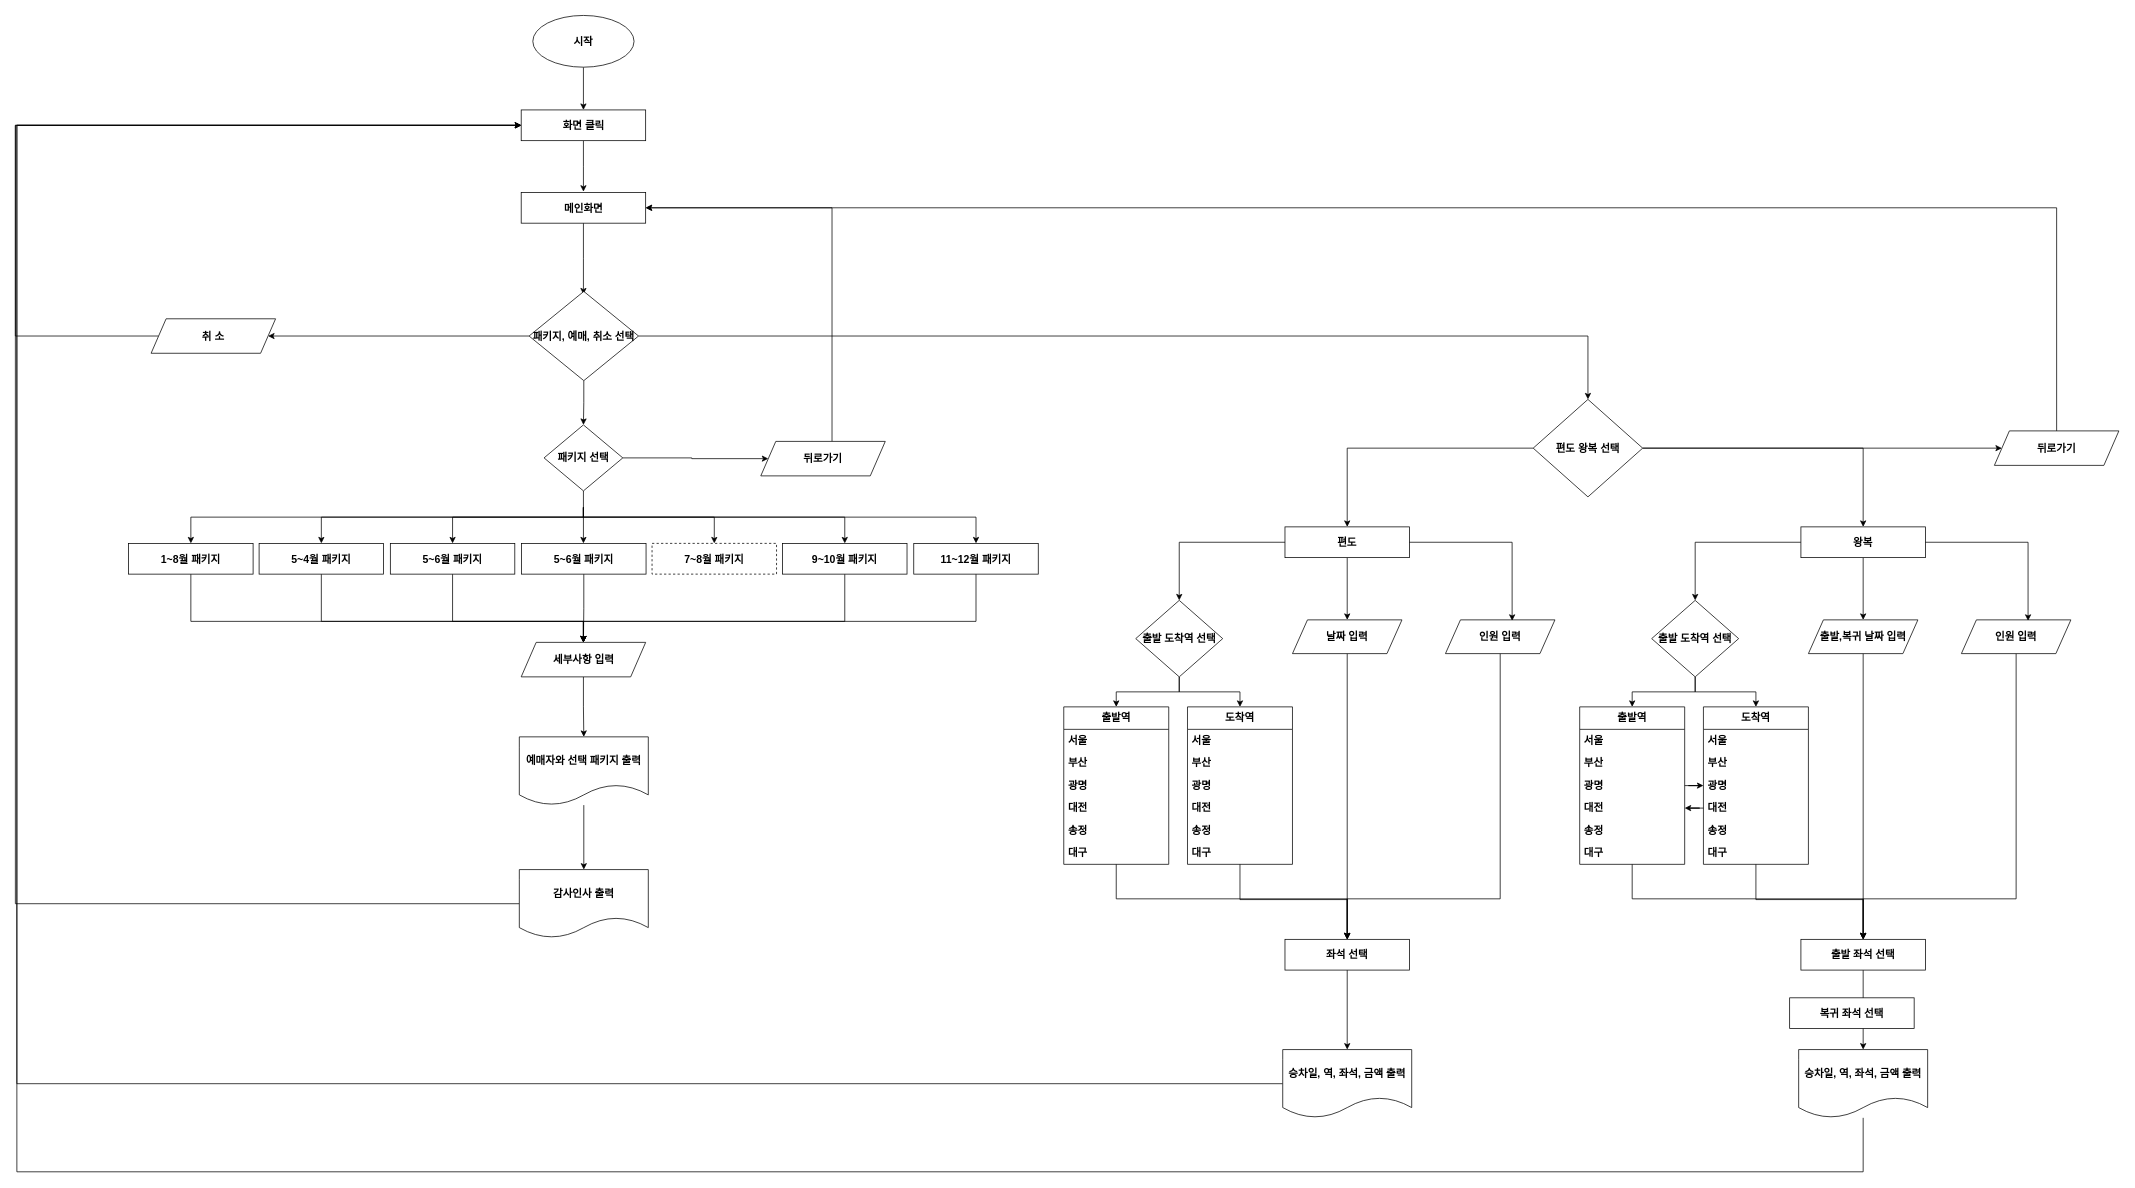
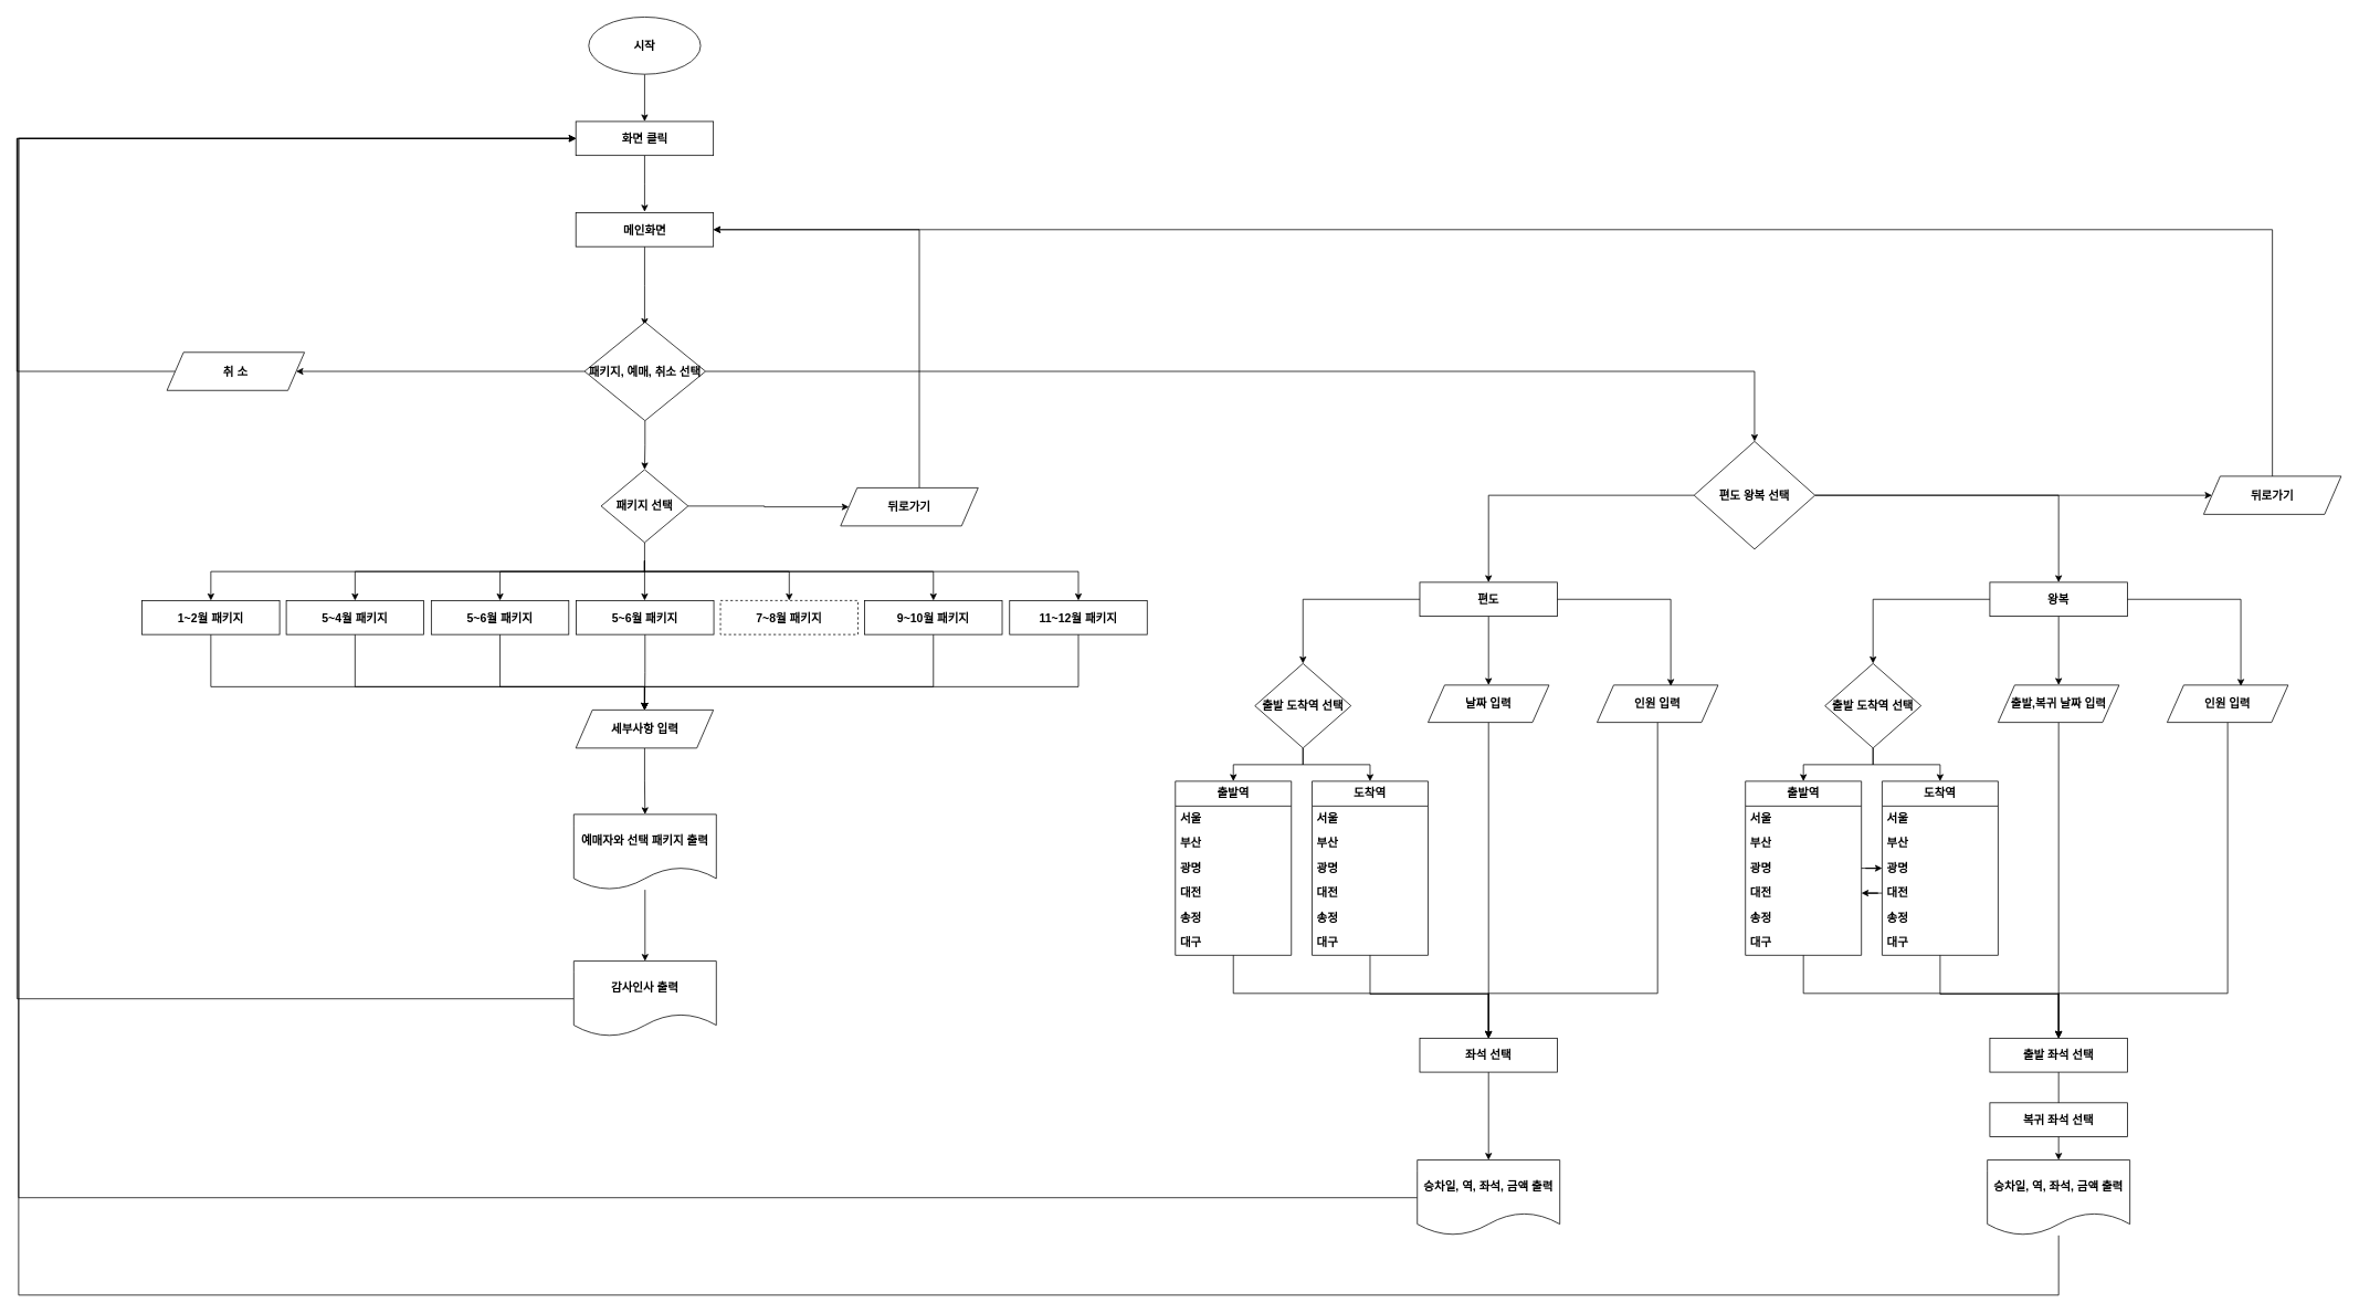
- <mxCell id="20" value="1~8월 패키지" style="rounded=0;whiteSpace=wrap;html=1;fontSize=14;fontStyle=1" parent="1" vertex="1"><mxGeometry x="171" y="724" width="166" height="41" as="geometry" /></mxCell>
+ <mxCell id="20" value="1~2월 패키지" style="rounded=0;whiteSpace=wrap;html=1;fontSize=14;fontStyle=1" parent="1" vertex="1"><mxGeometry x="171" y="724" width="166" height="41" as="geometry" /></mxCell>
- <mxCell id="109" value="복귀 좌석 선택" style="rounded=0;whiteSpace=wrap;html=1;fontSize=14;fontStyle=1" vertex="1" parent="1"><mxGeometry x="2386" y="1330" width="166" height="41" as="geometry" /></mxCell>
+ <mxCell id="109" value="복귀 좌석 선택" style="rounded=0;whiteSpace=wrap;html=1;fontSize=14;fontStyle=1" vertex="1" parent="1"><mxGeometry x="2401" y="1330" width="166" height="41" as="geometry" /></mxCell>
